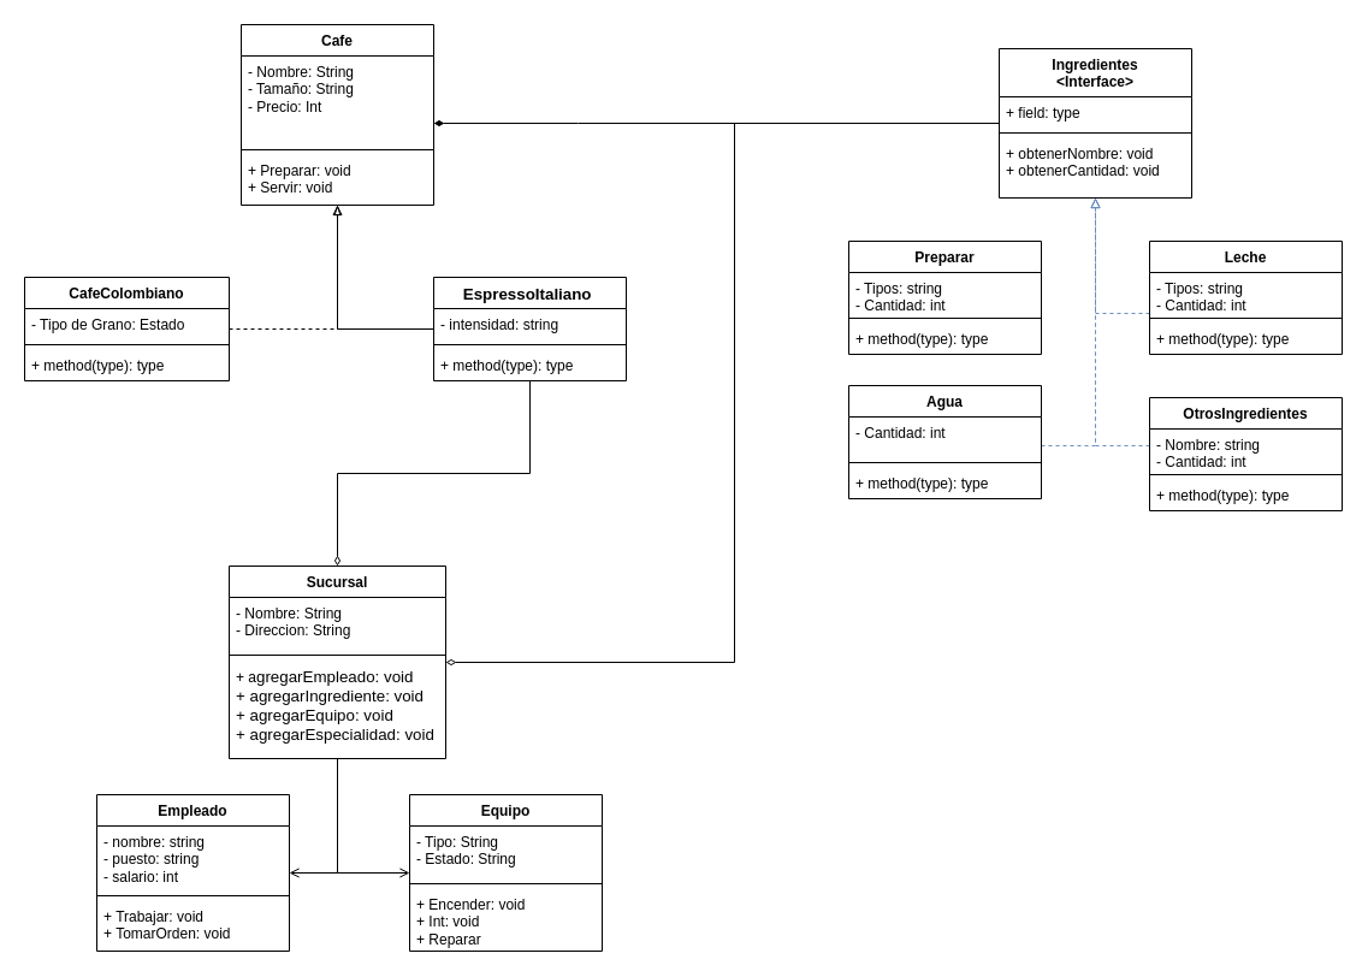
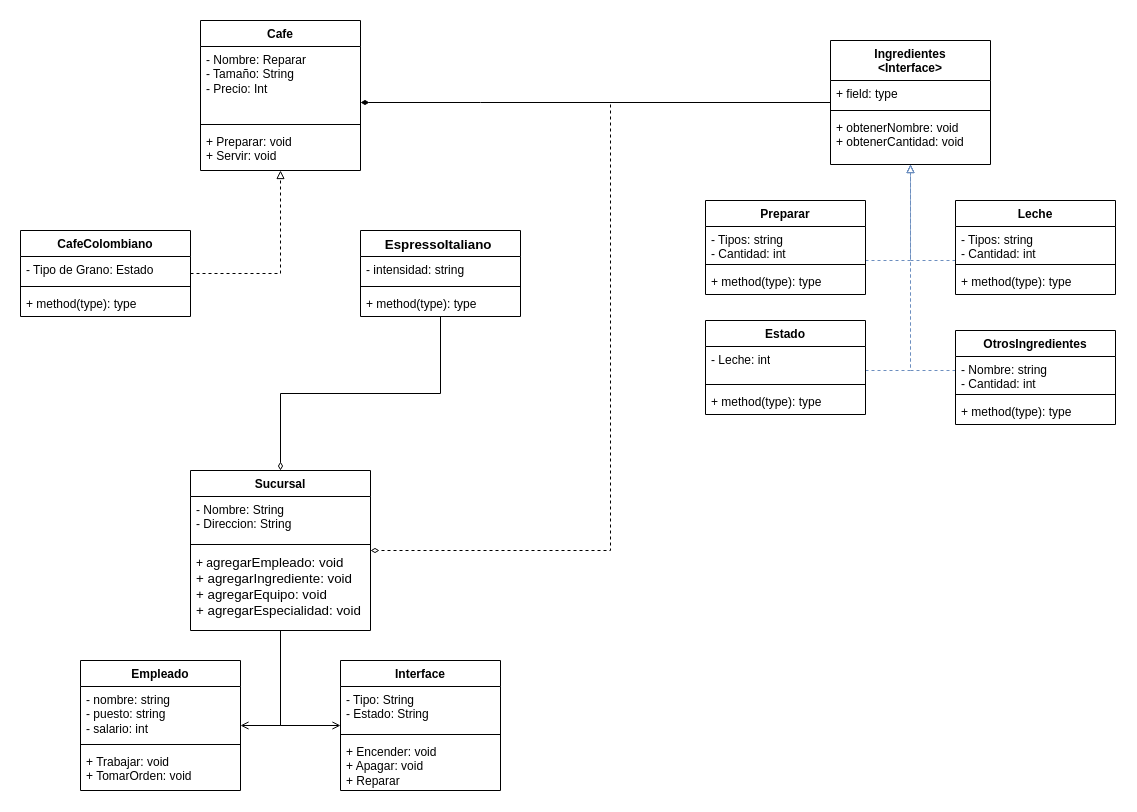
- <mxCell id="3" value="- Nombre: String&lt;div&gt;- Tamaño: String&lt;/div&gt;&lt;div&gt;- Precio: Int&lt;/div&gt;" style="text;strokeColor=none;fillColor=none;align=left;verticalAlign=top;spacingLeft=4;spacingRight=4;overflow=hidden;rotatable=0;points=[[0,0.5],[1,0.5]];portConstraint=eastwest;whiteSpace=wrap;html=1;" parent="2" vertex="1"><mxGeometry y="26" width="160" height="74" as="geometry" /></mxCell>
+ <mxCell id="3" value="- Nombre: Reparar&lt;div&gt;- Tamaño: String&lt;/div&gt;&lt;div&gt;- Precio: Int&lt;/div&gt;" style="text;strokeColor=none;fillColor=none;align=left;verticalAlign=top;spacingLeft=4;spacingRight=4;overflow=hidden;rotatable=0;points=[[0,0.5],[1,0.5]];portConstraint=eastwest;whiteSpace=wrap;html=1;" parent="2" vertex="1"><mxGeometry y="26" width="160" height="74" as="geometry" /></mxCell>
+ <mxCell id="37" style="edgeStyle=orthogonalEdgeStyle;rounded=0;orthogonalLoop=1;jettySize=auto;html=1;dashed=1;fillColor=#dae8fc;strokeColor=#6c8ebf;endArrow=block;endFill=0;" parent="1" source="38" target="33" edge="1"><mxGeometry relative="1" as="geometry"><Array as="points"><mxPoint x="910" y="260" /></Array></mxGeometry></mxCell>
- <mxCell id="11" style="edgeStyle=orthogonalEdgeStyle;rounded=0;orthogonalLoop=1;jettySize=auto;html=1;endArrow=blockThin;endFill=0;" parent="1" source="13" target="2" edge="1"><mxGeometry relative="1" as="geometry"><Array as="points"><mxPoint x="280" y="273" /></Array></mxGeometry></mxCell>
- <mxCell id="43" value="Agua" style="swimlane;fontStyle=1;align=center;verticalAlign=top;childLayout=stackLayout;horizontal=1;startSize=26;horizontalStack=0;resizeParent=1;resizeParentMax=0;resizeLast=0;collapsible=1;marginBottom=0;whiteSpace=wrap;html=1;" parent="1" vertex="1"><mxGeometry x="705" y="320" width="160" height="94" as="geometry" /></mxCell>
+ <mxCell id="43" value="Estado" style="swimlane;fontStyle=1;align=center;verticalAlign=top;childLayout=stackLayout;horizontal=1;startSize=26;horizontalStack=0;resizeParent=1;resizeParentMax=0;resizeLast=0;collapsible=1;marginBottom=0;whiteSpace=wrap;html=1;" parent="1" vertex="1"><mxGeometry x="705" y="320" width="160" height="94" as="geometry" /></mxCell>
- <mxCell id="44" value="- Cantidad: int" style="text;strokeColor=none;fillColor=none;align=left;verticalAlign=top;spacingLeft=4;spacingRight=4;overflow=hidden;rotatable=0;points=[[0,0.5],[1,0.5]];portConstraint=eastwest;whiteSpace=wrap;html=1;" parent="43" vertex="1"><mxGeometry y="26" width="160" height="34" as="geometry" /></mxCell>
+ <mxCell id="44" value="- Leche: int" style="text;strokeColor=none;fillColor=none;align=left;verticalAlign=top;spacingLeft=4;spacingRight=4;overflow=hidden;rotatable=0;points=[[0,0.5],[1,0.5]];portConstraint=eastwest;whiteSpace=wrap;html=1;" parent="43" vertex="1"><mxGeometry y="26" width="160" height="34" as="geometry" /></mxCell>
- <mxCell id="31" style="edgeStyle=orthogonalEdgeStyle;rounded=0;orthogonalLoop=1;jettySize=auto;html=1;endArrow=diamondThin;endFill=0;" parent="1" source="33" target="19" edge="1"><mxGeometry relative="1" as="geometry"><Array as="points"><mxPoint x="610" y="102" /><mxPoint x="610" y="550" /></Array></mxGeometry></mxCell>
+ <mxCell id="31" style="edgeStyle=orthogonalEdgeStyle;rounded=0;orthogonalLoop=1;jettySize=auto;html=1;endArrow=diamondThin;endFill=0;dashed=1;" parent="1" source="33" target="19" edge="1"><mxGeometry relative="1" as="geometry"><Array as="points"><mxPoint x="610" y="102" /><mxPoint x="610" y="550" /></Array></mxGeometry></mxCell>
- <mxCell id="27" value="Equipo" style="swimlane;fontStyle=1;align=center;verticalAlign=top;childLayout=stackLayout;horizontal=1;startSize=26;horizontalStack=0;resizeParent=1;resizeParentMax=0;resizeLast=0;collapsible=1;marginBottom=0;whiteSpace=wrap;html=1;" parent="1" vertex="1"><mxGeometry x="340" y="660" width="160" height="130" as="geometry" /></mxCell>
+ <mxCell id="27" value="Interface" style="swimlane;fontStyle=1;align=center;verticalAlign=top;childLayout=stackLayout;horizontal=1;startSize=26;horizontalStack=0;resizeParent=1;resizeParentMax=0;resizeLast=0;collapsible=1;marginBottom=0;whiteSpace=wrap;html=1;" parent="1" vertex="1"><mxGeometry x="340" y="660" width="160" height="130" as="geometry" /></mxCell>
- <mxCell id="30" value="+ Encender: void&lt;div&gt;+ Int: void&lt;/div&gt;&lt;div&gt;+ Reparar&lt;/div&gt;" style="text;strokeColor=none;fillColor=none;align=left;verticalAlign=top;spacingLeft=4;spacingRight=4;overflow=hidden;rotatable=0;points=[[0,0.5],[1,0.5]];portConstraint=eastwest;whiteSpace=wrap;html=1;" parent="27" vertex="1"><mxGeometry y="78" width="160" height="52" as="geometry" /></mxCell>
+ <mxCell id="30" value="+ Encender: void&lt;div&gt;+ Apagar: void&lt;/div&gt;&lt;div&gt;+ Reparar&lt;/div&gt;" style="text;strokeColor=none;fillColor=none;align=left;verticalAlign=top;spacingLeft=4;spacingRight=4;overflow=hidden;rotatable=0;points=[[0,0.5],[1,0.5]];portConstraint=eastwest;whiteSpace=wrap;html=1;" parent="27" vertex="1"><mxGeometry y="78" width="160" height="52" as="geometry" /></mxCell>
